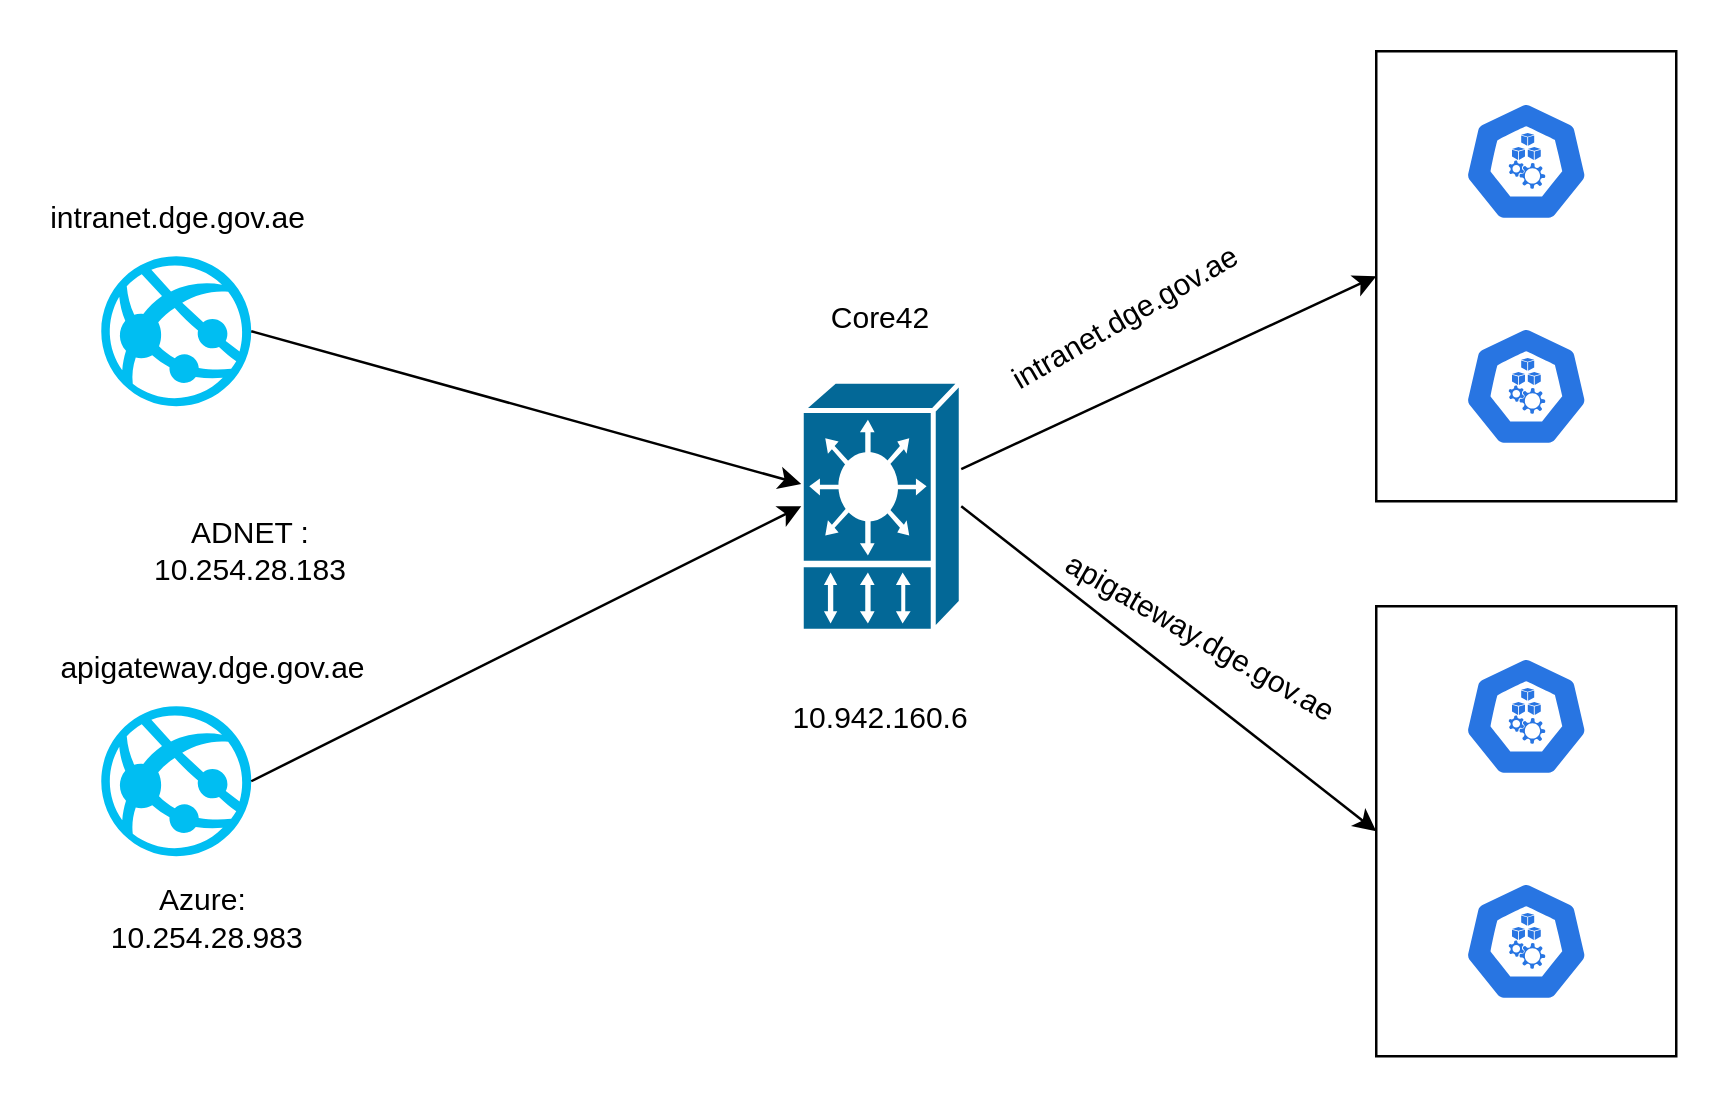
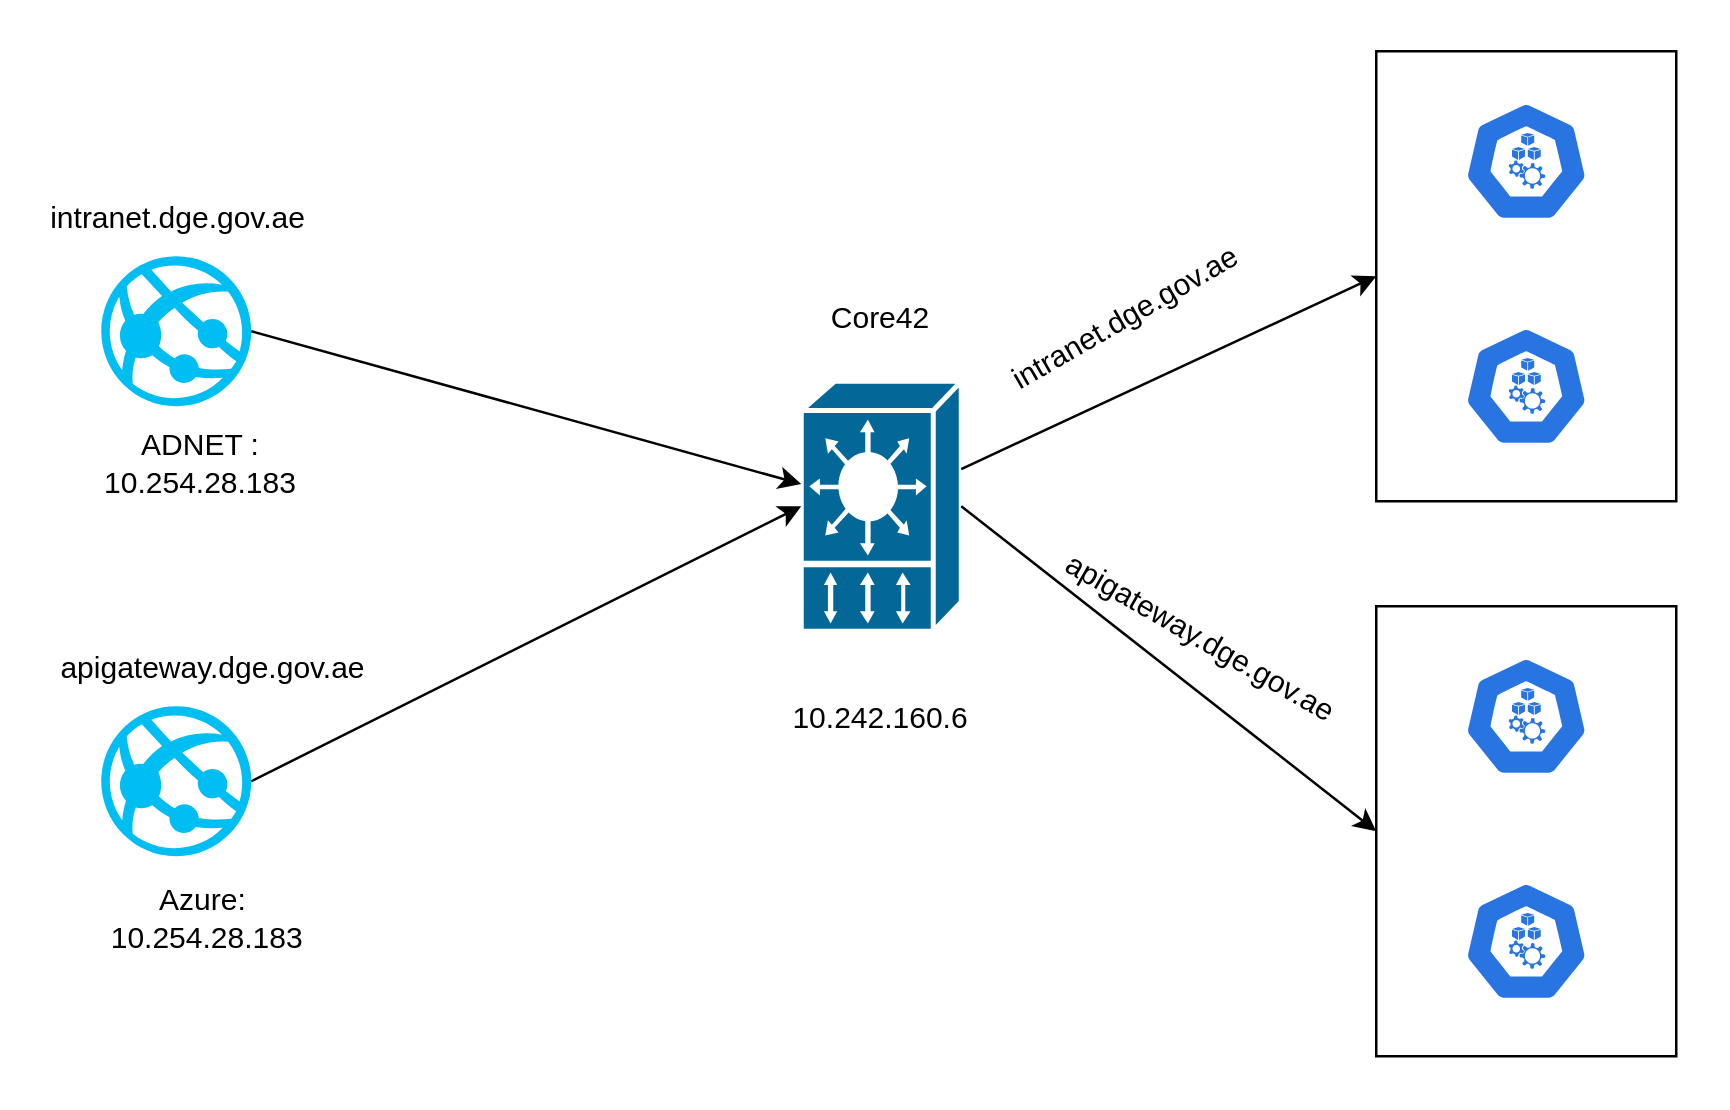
- <mxCell id="18" value="ADNET : 10.254.28.183" style="text;html=1;align=center;verticalAlign=middle;whiteSpace=wrap;rounded=0;" vertex="1" parent="1"><mxGeometry x="40" y="205" width="120" height="30" as="geometry" /></mxCell>
+ <mxCell id="18" value="ADNET : 10.254.28.183" style="text;html=1;align=center;verticalAlign=middle;whiteSpace=wrap;rounded=0;" vertex="1" parent="1"><mxGeometry x="20" y="170" width="120" height="30" as="geometry" /></mxCell>
- <mxCell id="7" value="10.942.160.6" style="text;html=1;align=center;verticalAlign=middle;whiteSpace=wrap;rounded=0;" vertex="1" parent="1"><mxGeometry x="322" y="272" width="60" height="30" as="geometry" /></mxCell>
+ <mxCell id="7" value="10.242.160.6" style="text;html=1;align=center;verticalAlign=middle;whiteSpace=wrap;rounded=0;" vertex="1" parent="1"><mxGeometry x="322" y="272" width="60" height="30" as="geometry" /></mxCell>
- <mxCell id="17" value="Azure:&lt;div&gt;&amp;nbsp;10.254.28.983&lt;/div&gt;" style="text;html=1;align=center;verticalAlign=middle;whiteSpace=wrap;rounded=0;" vertex="1" parent="1"><mxGeometry x="21" y="352" width="120" height="30" as="geometry" /></mxCell>
+ <mxCell id="17" value="Azure:&lt;div&gt;&amp;nbsp;10.254.28.183&lt;/div&gt;" style="text;html=1;align=center;verticalAlign=middle;whiteSpace=wrap;rounded=0;" vertex="1" parent="1"><mxGeometry x="21" y="352" width="120" height="30" as="geometry" /></mxCell>
